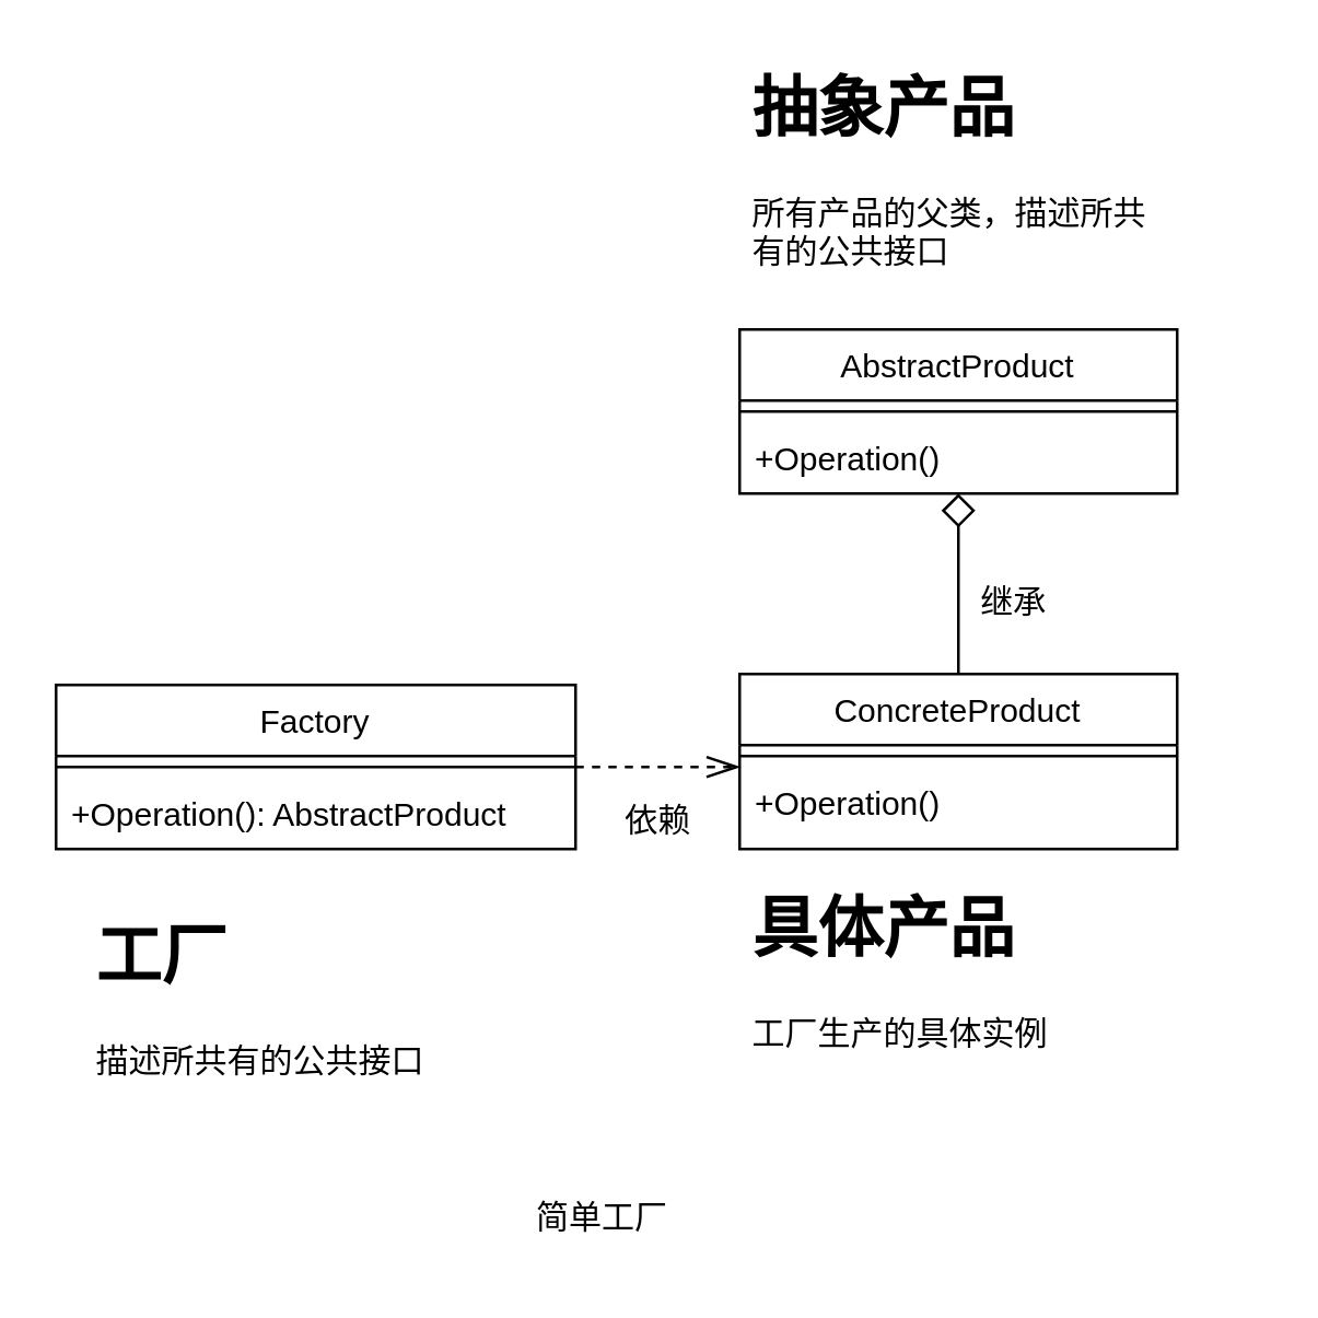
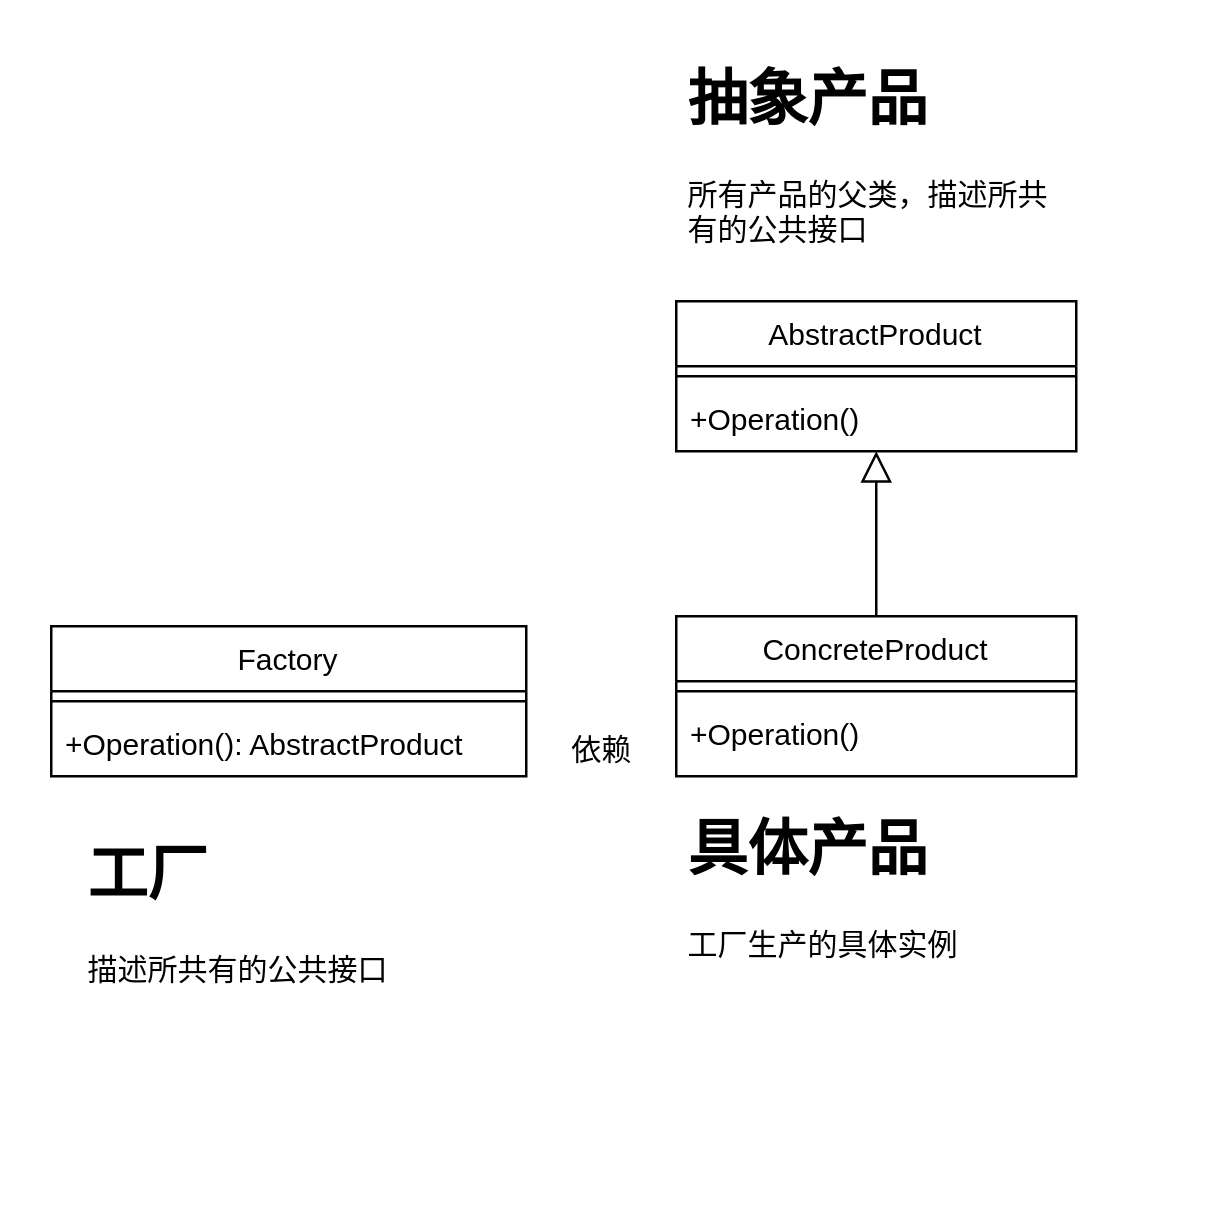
- <mxCell id="12" value="" style="endArrow=diamond;shadow=0;strokeWidth=1;rounded=0;endFill=0;edgeStyle=elbowEdgeStyle;elbow=vertical;endSize=10;" parent="1" source="2" target="9" edge="1"><mxGeometry x="0.5" y="41" relative="1" as="geometry"><mxPoint x="280" y="62" as="sourcePoint" /><mxPoint x="440" y="62" as="targetPoint" /><mxPoint x="-40" y="32" as="offset" /></mxGeometry></mxCell>
+ <mxCell id="12" value="" style="endArrow=block;shadow=0;strokeWidth=1;rounded=0;endFill=0;edgeStyle=elbowEdgeStyle;elbow=vertical;endSize=10;" parent="1" source="2" target="9" edge="1"><mxGeometry x="0.5" y="41" relative="1" as="geometry"><mxPoint x="280" y="62" as="sourcePoint" /><mxPoint x="440" y="62" as="targetPoint" /><mxPoint x="-40" y="32" as="offset" /></mxGeometry></mxCell>
- <mxCell id="16" value="继承" style="text;html=1;align=center;verticalAlign=middle;resizable=0;points=[];autosize=1;strokeColor=none;fillColor=none;" parent="1" vertex="1"><mxGeometry x="350" y="210" width="40" height="20" as="geometry" /></mxCell>
- <mxCell id="8" value="" style="endArrow=openThin;endSize=10;endFill=0;shadow=0;strokeWidth=1;rounded=0;edgeStyle=elbowEdgeStyle;elbow=vertical;dashed=1;" parent="1" source="5" target="2" edge="1"><mxGeometry width="160" relative="1" as="geometry"><mxPoint x="100" y="73" as="sourcePoint" /><mxPoint x="100" y="73" as="targetPoint" /></mxGeometry></mxCell>
- <mxCell id="18" value="简单工厂" style="text;html=1;strokeColor=none;fillColor=none;align=center;verticalAlign=middle;whiteSpace=wrap;rounded=0;" parent="1" vertex="1"><mxGeometry x="190" y="430" width="60" height="30" as="geometry" /></mxCell>
